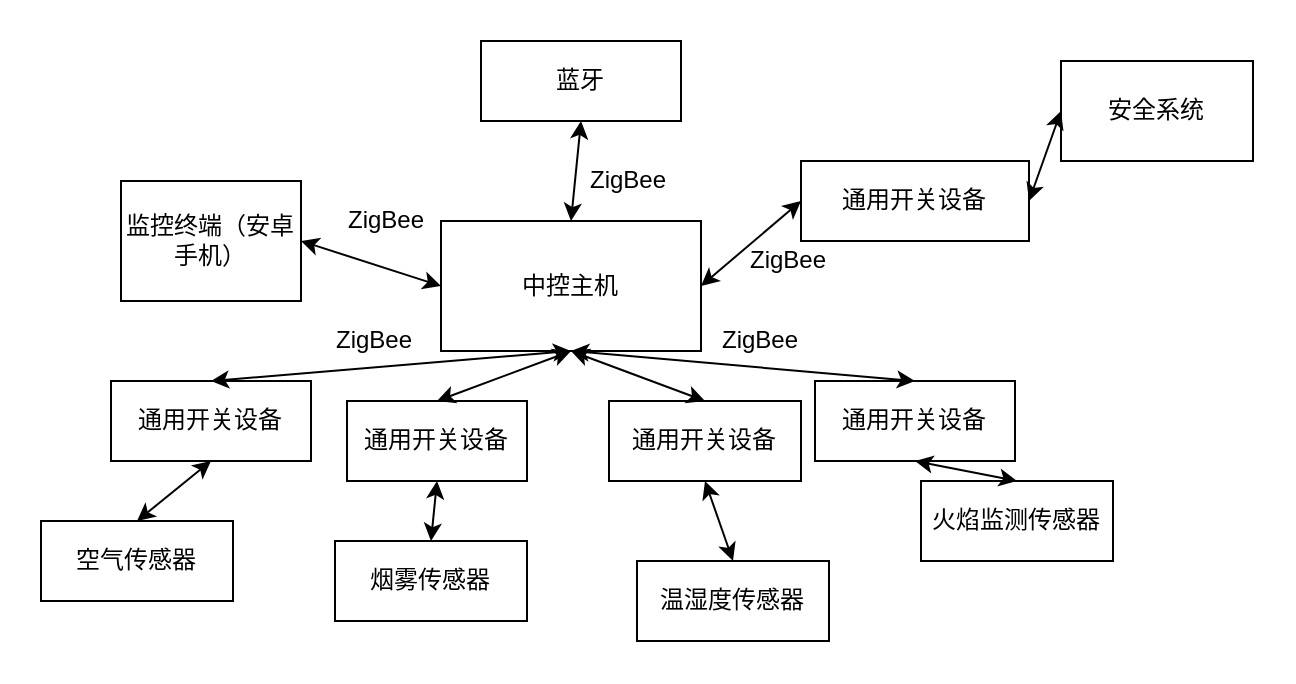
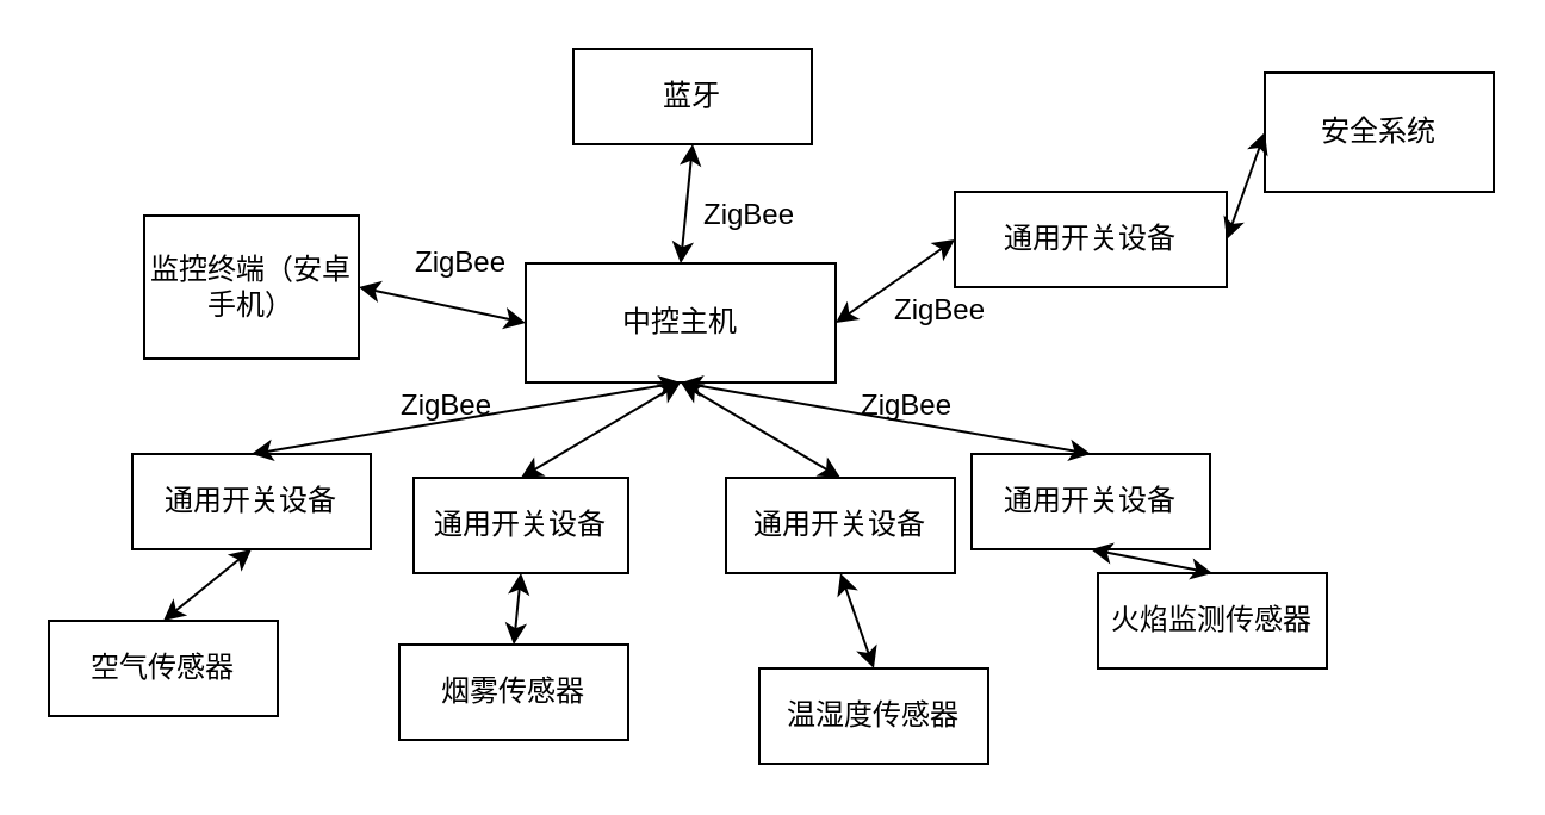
- <mxCell id="2" value="中控主机" style="rounded=0;whiteSpace=wrap;html=1;" vertex="1" parent="1"><mxGeometry x="220" y="110" width="130" height="65" as="geometry" /></mxCell>
+ <mxCell id="2" value="中控主机" style="rounded=0;whiteSpace=wrap;html=1;" vertex="1" parent="1"><mxGeometry x="220" y="110" width="130" height="50" as="geometry" /></mxCell>
